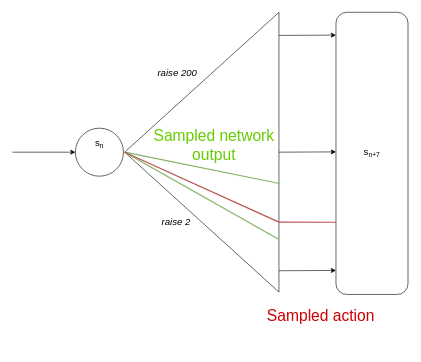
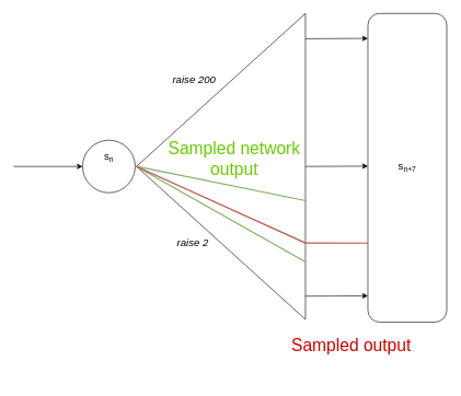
- <mxCell id="18" value="&lt;span style=&quot;font-size: 26px&quot;&gt;Sampled action&lt;/span&gt;" style="text;html=1;align=center;verticalAlign=middle;whiteSpace=wrap;rounded=0;fontColor=#CC0000;" parent="1" vertex="1"><mxGeometry x="426" y="469" width="216" height="112" as="geometry" /></mxCell>
+ <mxCell id="18" value="&lt;span style=&quot;font-size: 26px&quot;&gt;Sampled output&lt;/span&gt;" style="text;html=1;align=center;verticalAlign=middle;whiteSpace=wrap;rounded=0;fontColor=#CC0000;" parent="1" vertex="1"><mxGeometry x="426" y="469" width="216" height="112" as="geometry" /></mxCell>
